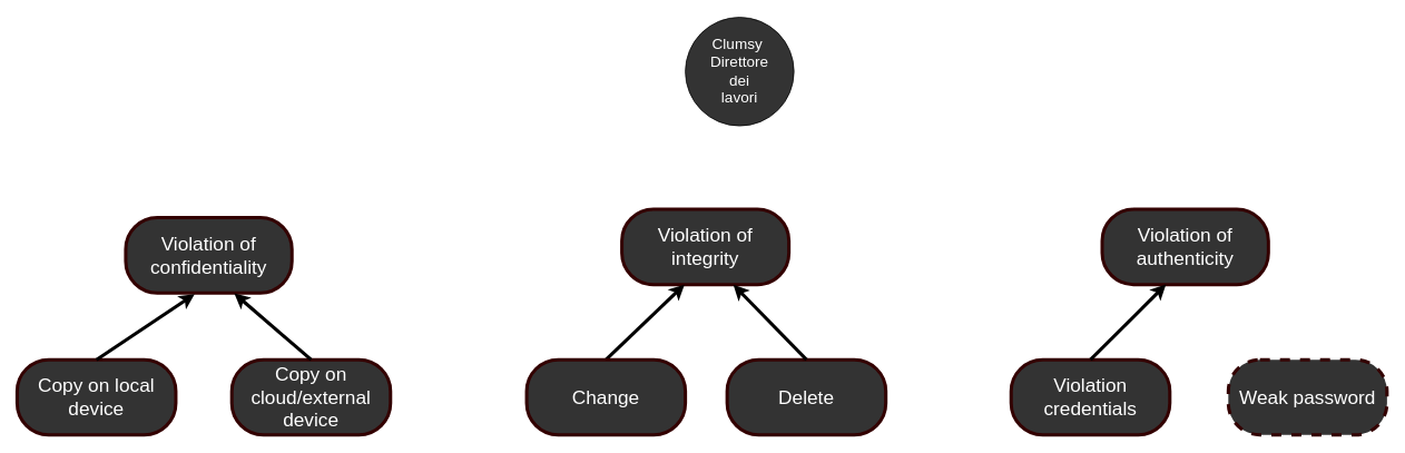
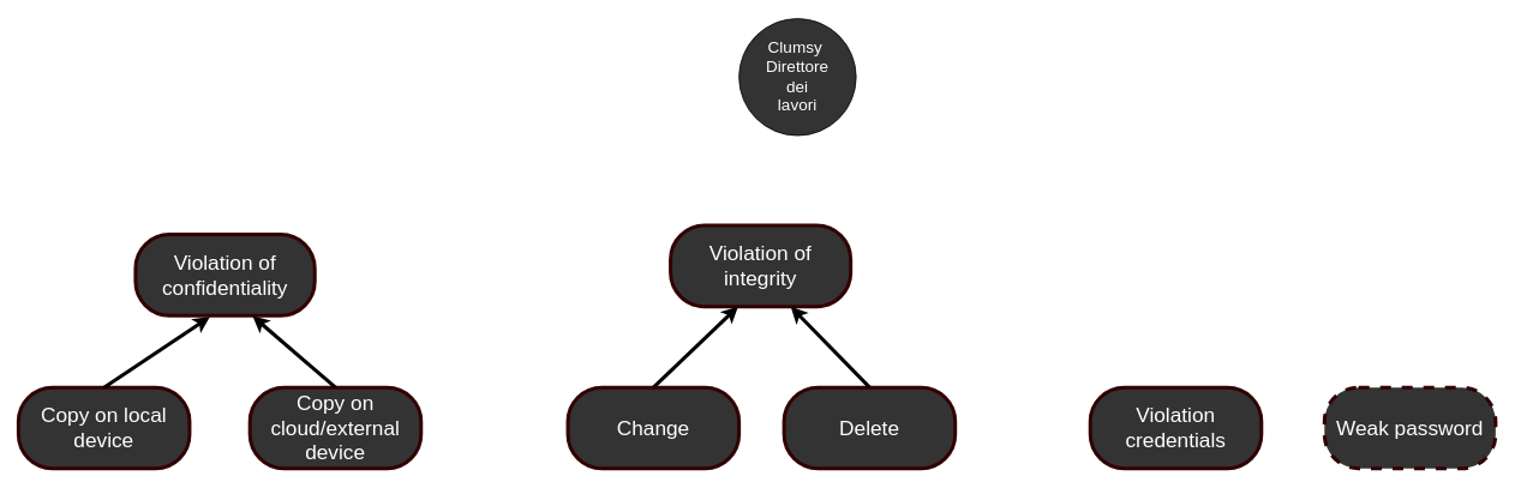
- <mxCell id="4" value="&lt;font color=&quot;#ffffff&quot; style=&quot;font-size: 23px&quot;&gt;Violation of authenticity&lt;/font&gt;" style="rounded=1;whiteSpace=wrap;html=1;strokeColor=#330000;strokeWidth=4;fillColor=#333333;gradientColor=none;arcSize=42;" parent="1" vertex="1"><mxGeometry x="1319" y="250" width="199" height="90" as="geometry" /></mxCell>
- <mxCell id="10" value="" style="endArrow=classic;html=1;strokeColor=#000000;strokeWidth=4;fontColor=#FFD966;entryX=0.384;entryY=0.998;entryDx=0;entryDy=0;exitX=0.5;exitY=0;exitDx=0;exitDy=0;entryPerimeter=0;" parent="1" source="9" target="4" edge="1"><mxGeometry width="50" height="50" relative="1" as="geometry"><mxPoint x="1585" y="430" as="sourcePoint" /><mxPoint x="1406.294" y="330.72" as="targetPoint" /></mxGeometry></mxCell>
